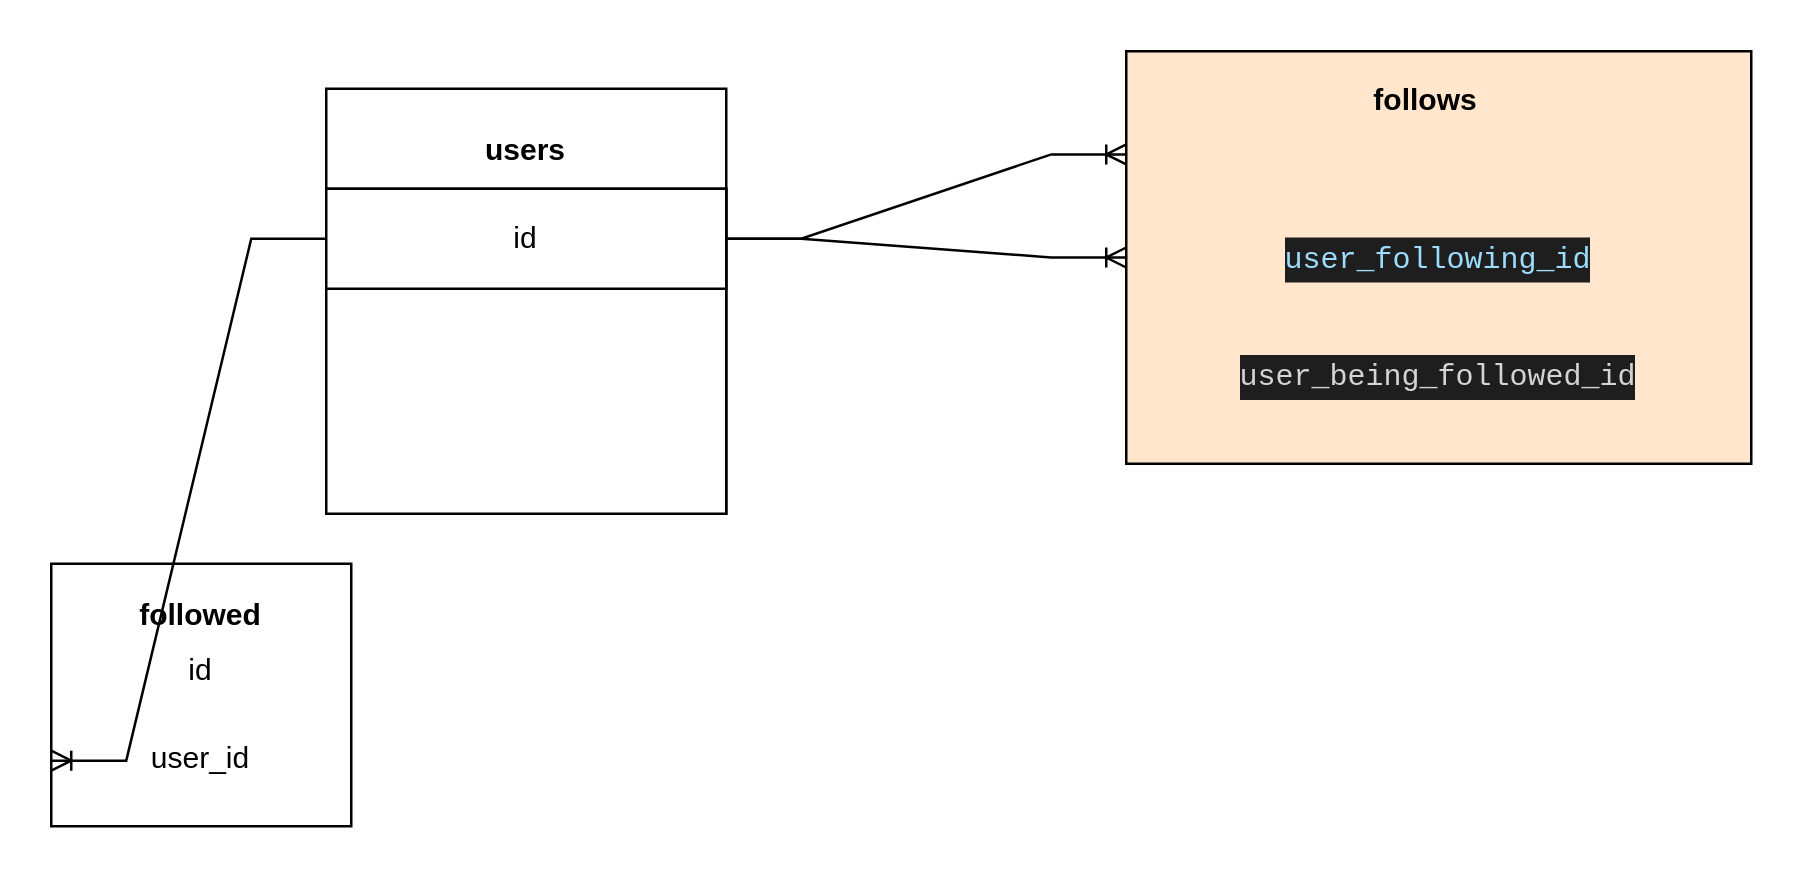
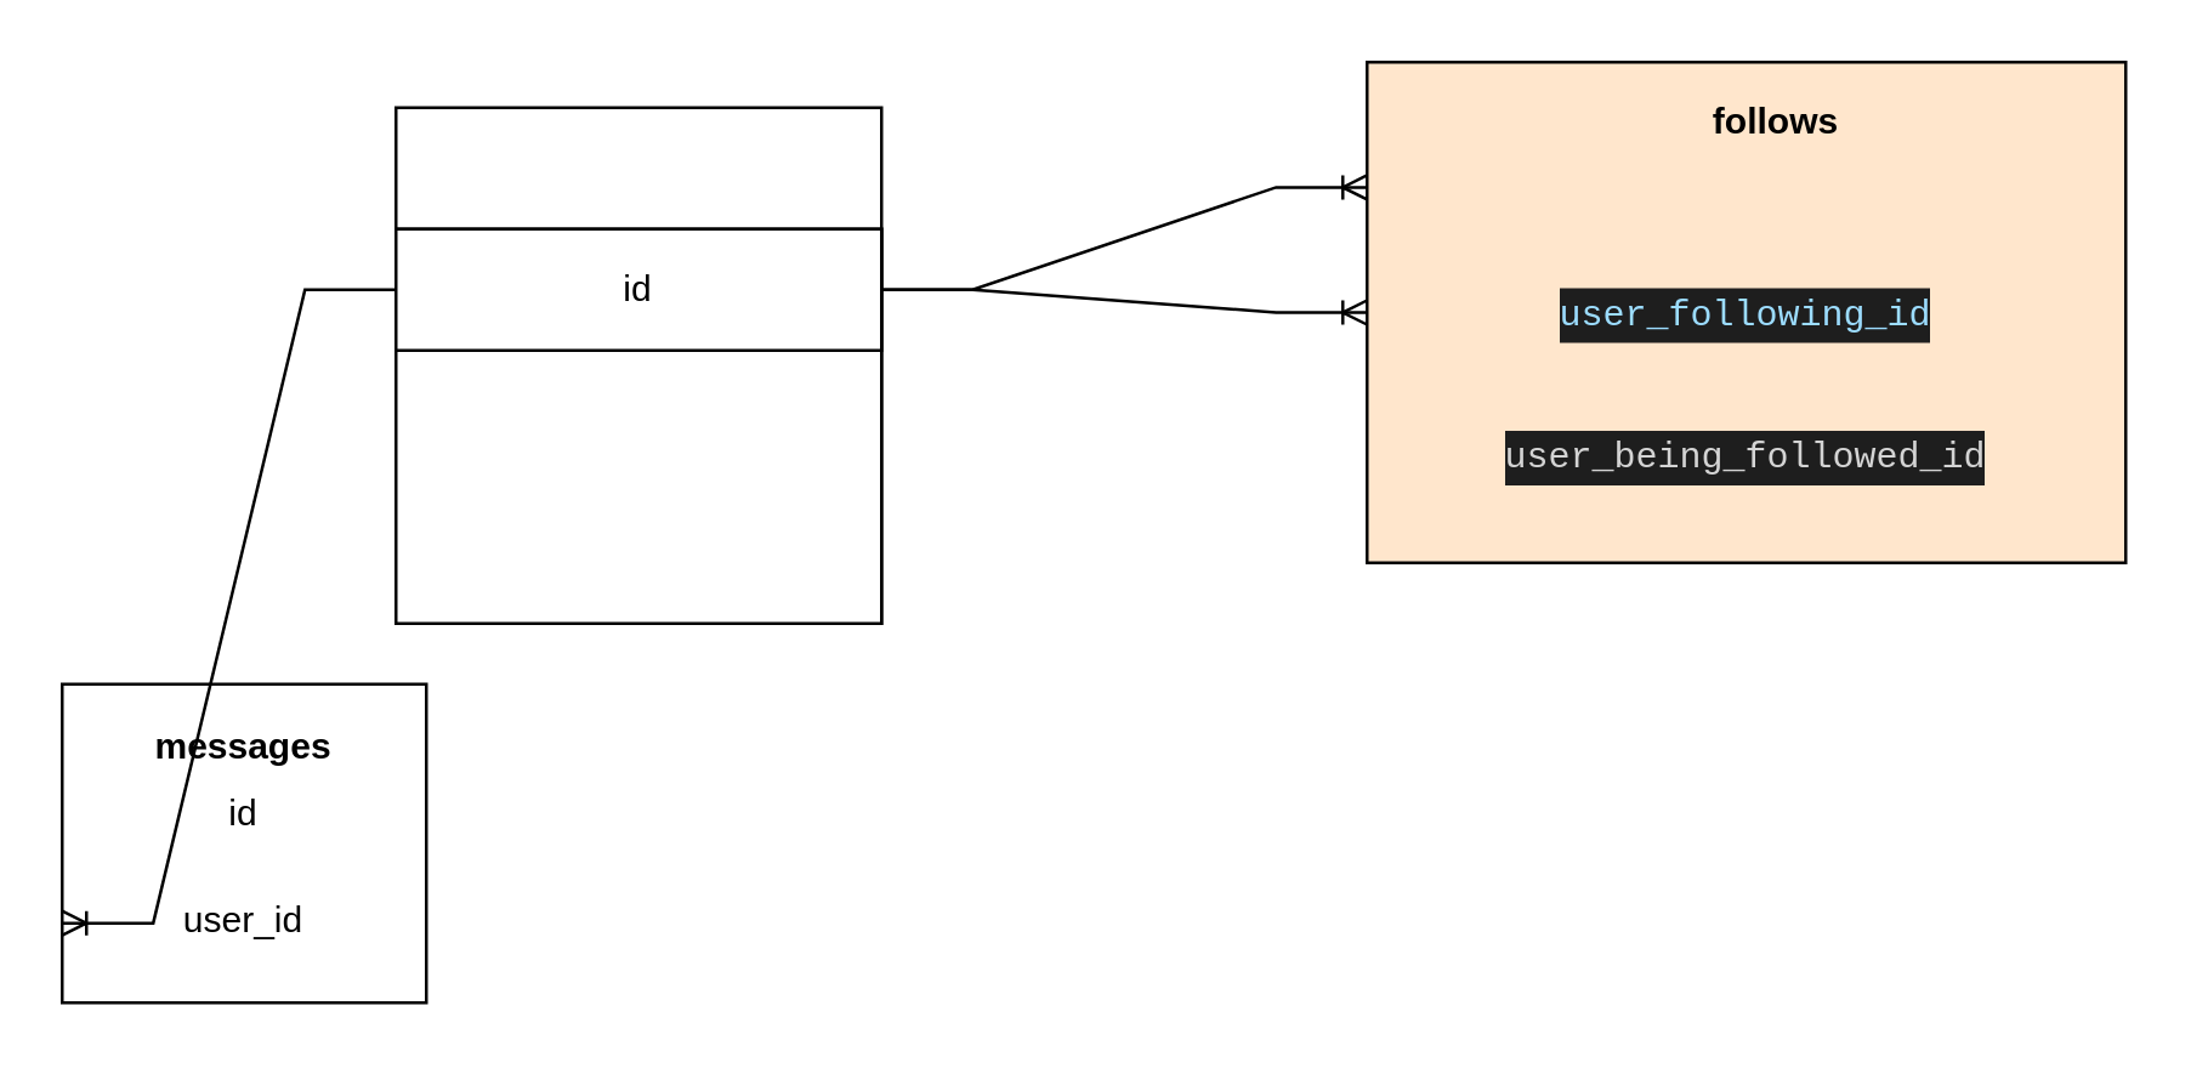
- <mxCell id="7" value="&lt;b&gt;follows&lt;/b&gt;" style="text;html=1;strokeColor=none;fillColor=none;align=center;verticalAlign=middle;whiteSpace=wrap;rounded=0;" parent="1" vertex="1"><mxGeometry x="540" y="25" width="60" height="30" as="geometry" /></mxCell>
+ <mxCell id="7" value="&lt;b&gt;follows&lt;/b&gt;" style="text;html=1;strokeColor=none;fillColor=none;align=center;verticalAlign=middle;whiteSpace=wrap;rounded=0;" parent="1" vertex="1"><mxGeometry x="555" y="25" width="60" height="30" as="geometry" /></mxCell>
- <mxCell id="3" value="&lt;b&gt;users&lt;/b&gt;" style="text;html=1;strokeColor=none;fillColor=none;align=center;verticalAlign=middle;whiteSpace=wrap;rounded=0;" parent="1" vertex="1"><mxGeometry x="180" y="45" width="60" height="30" as="geometry" /></mxCell>
- <mxCell id="5" value="&lt;b&gt;followed&lt;br&gt;&lt;br&gt;&lt;/b&gt;" style="text;html=1;strokeColor=none;fillColor=none;align=center;verticalAlign=middle;whiteSpace=wrap;rounded=0;" parent="1" vertex="1"><mxGeometry x="50" y="237.5" width="60" height="30" as="geometry" /></mxCell>
+ <mxCell id="5" value="&lt;b&gt;messages&lt;br&gt;&lt;br&gt;&lt;/b&gt;" style="text;html=1;strokeColor=none;fillColor=none;align=center;verticalAlign=middle;whiteSpace=wrap;rounded=0;" parent="1" vertex="1"><mxGeometry x="50" y="237.5" width="60" height="30" as="geometry" /></mxCell>
